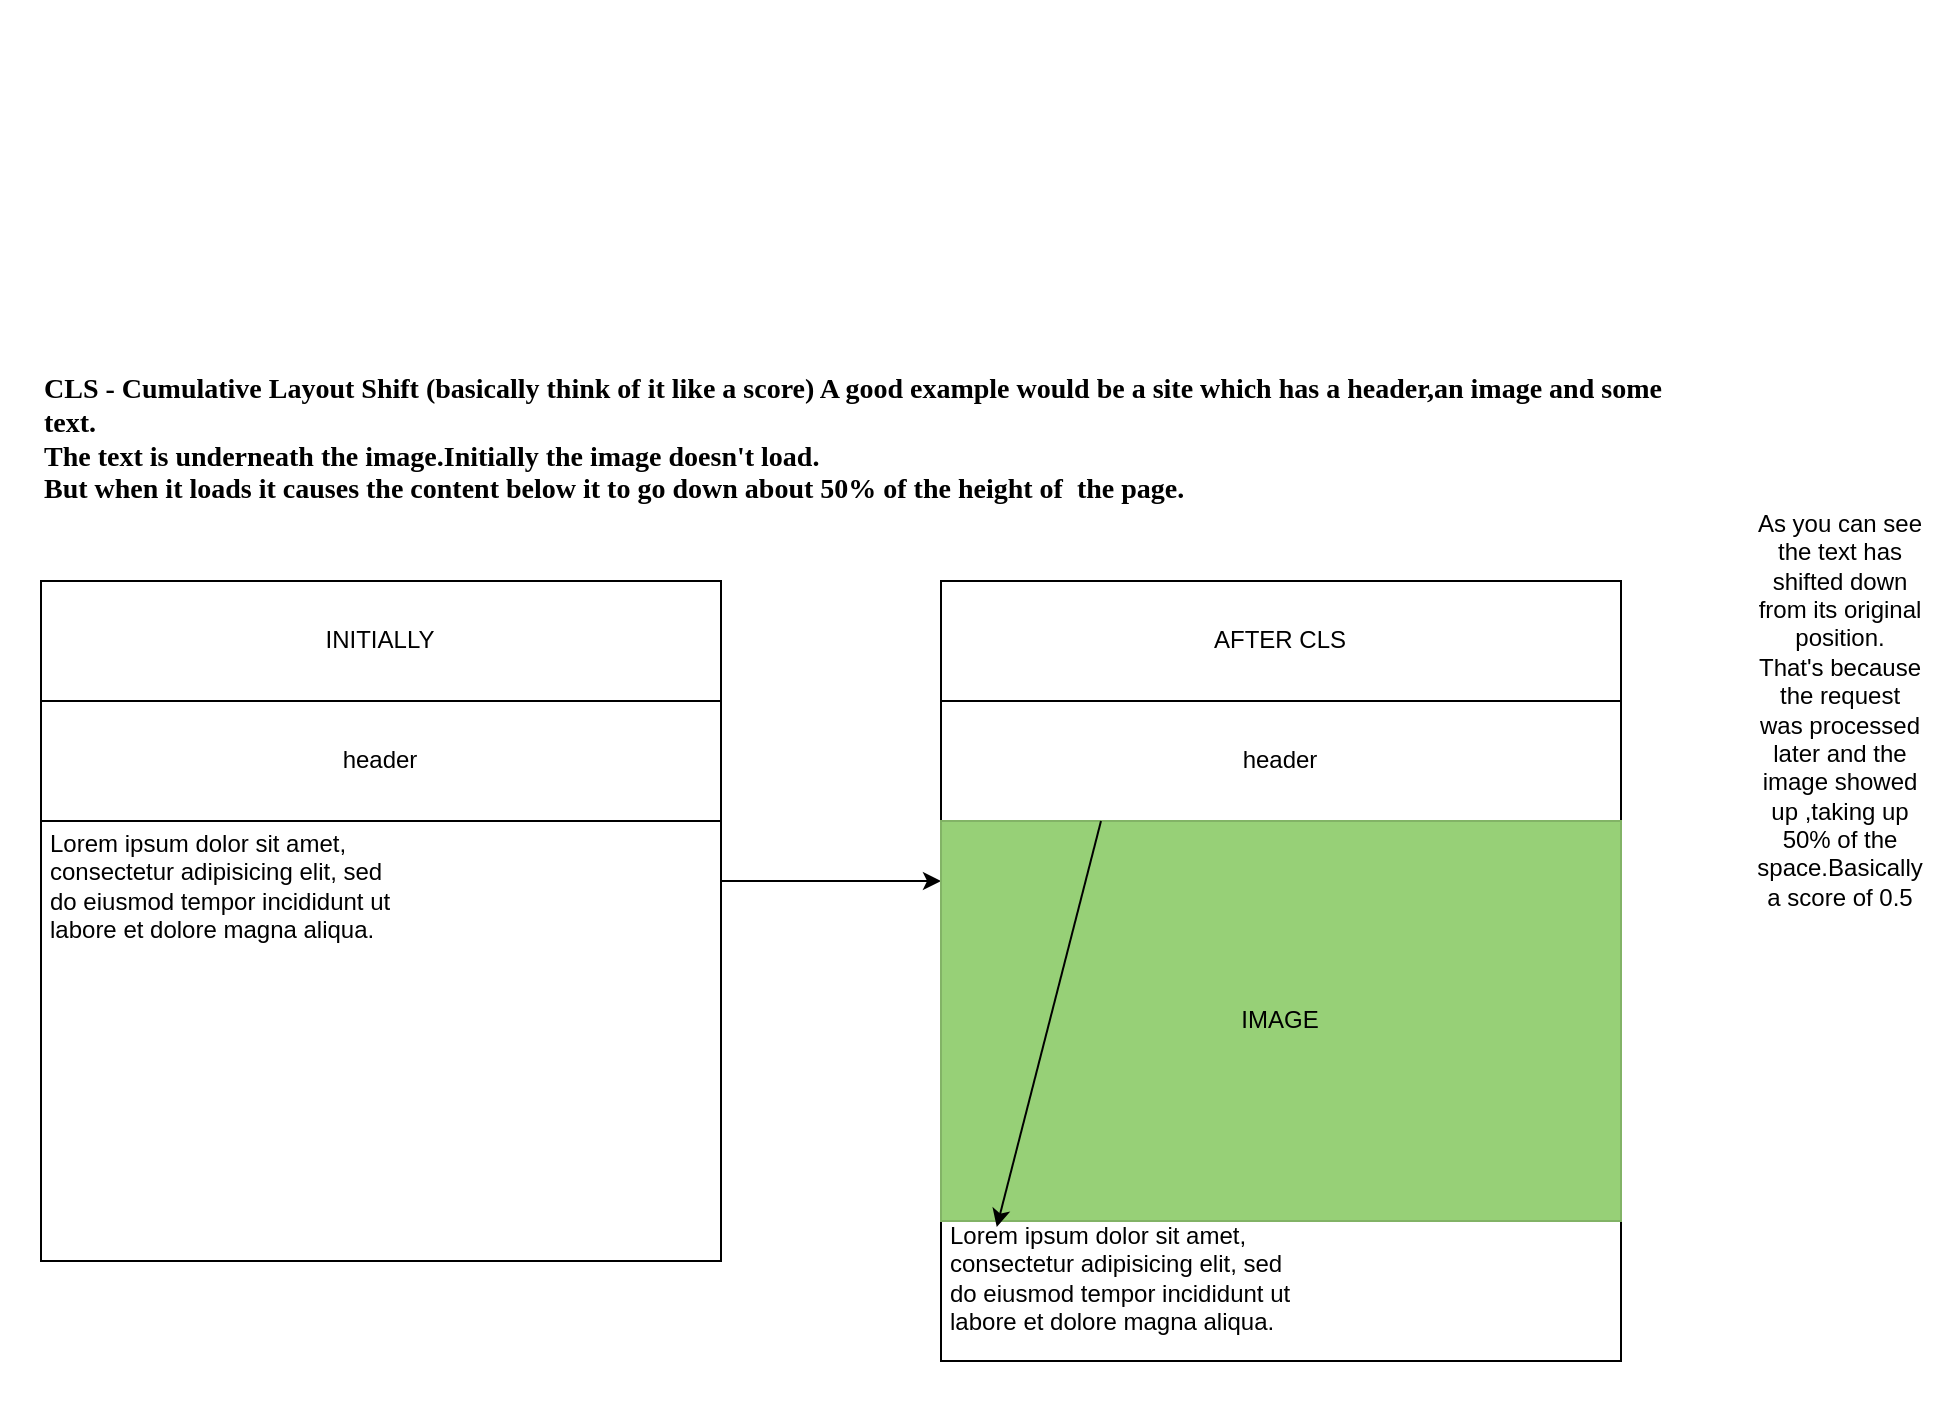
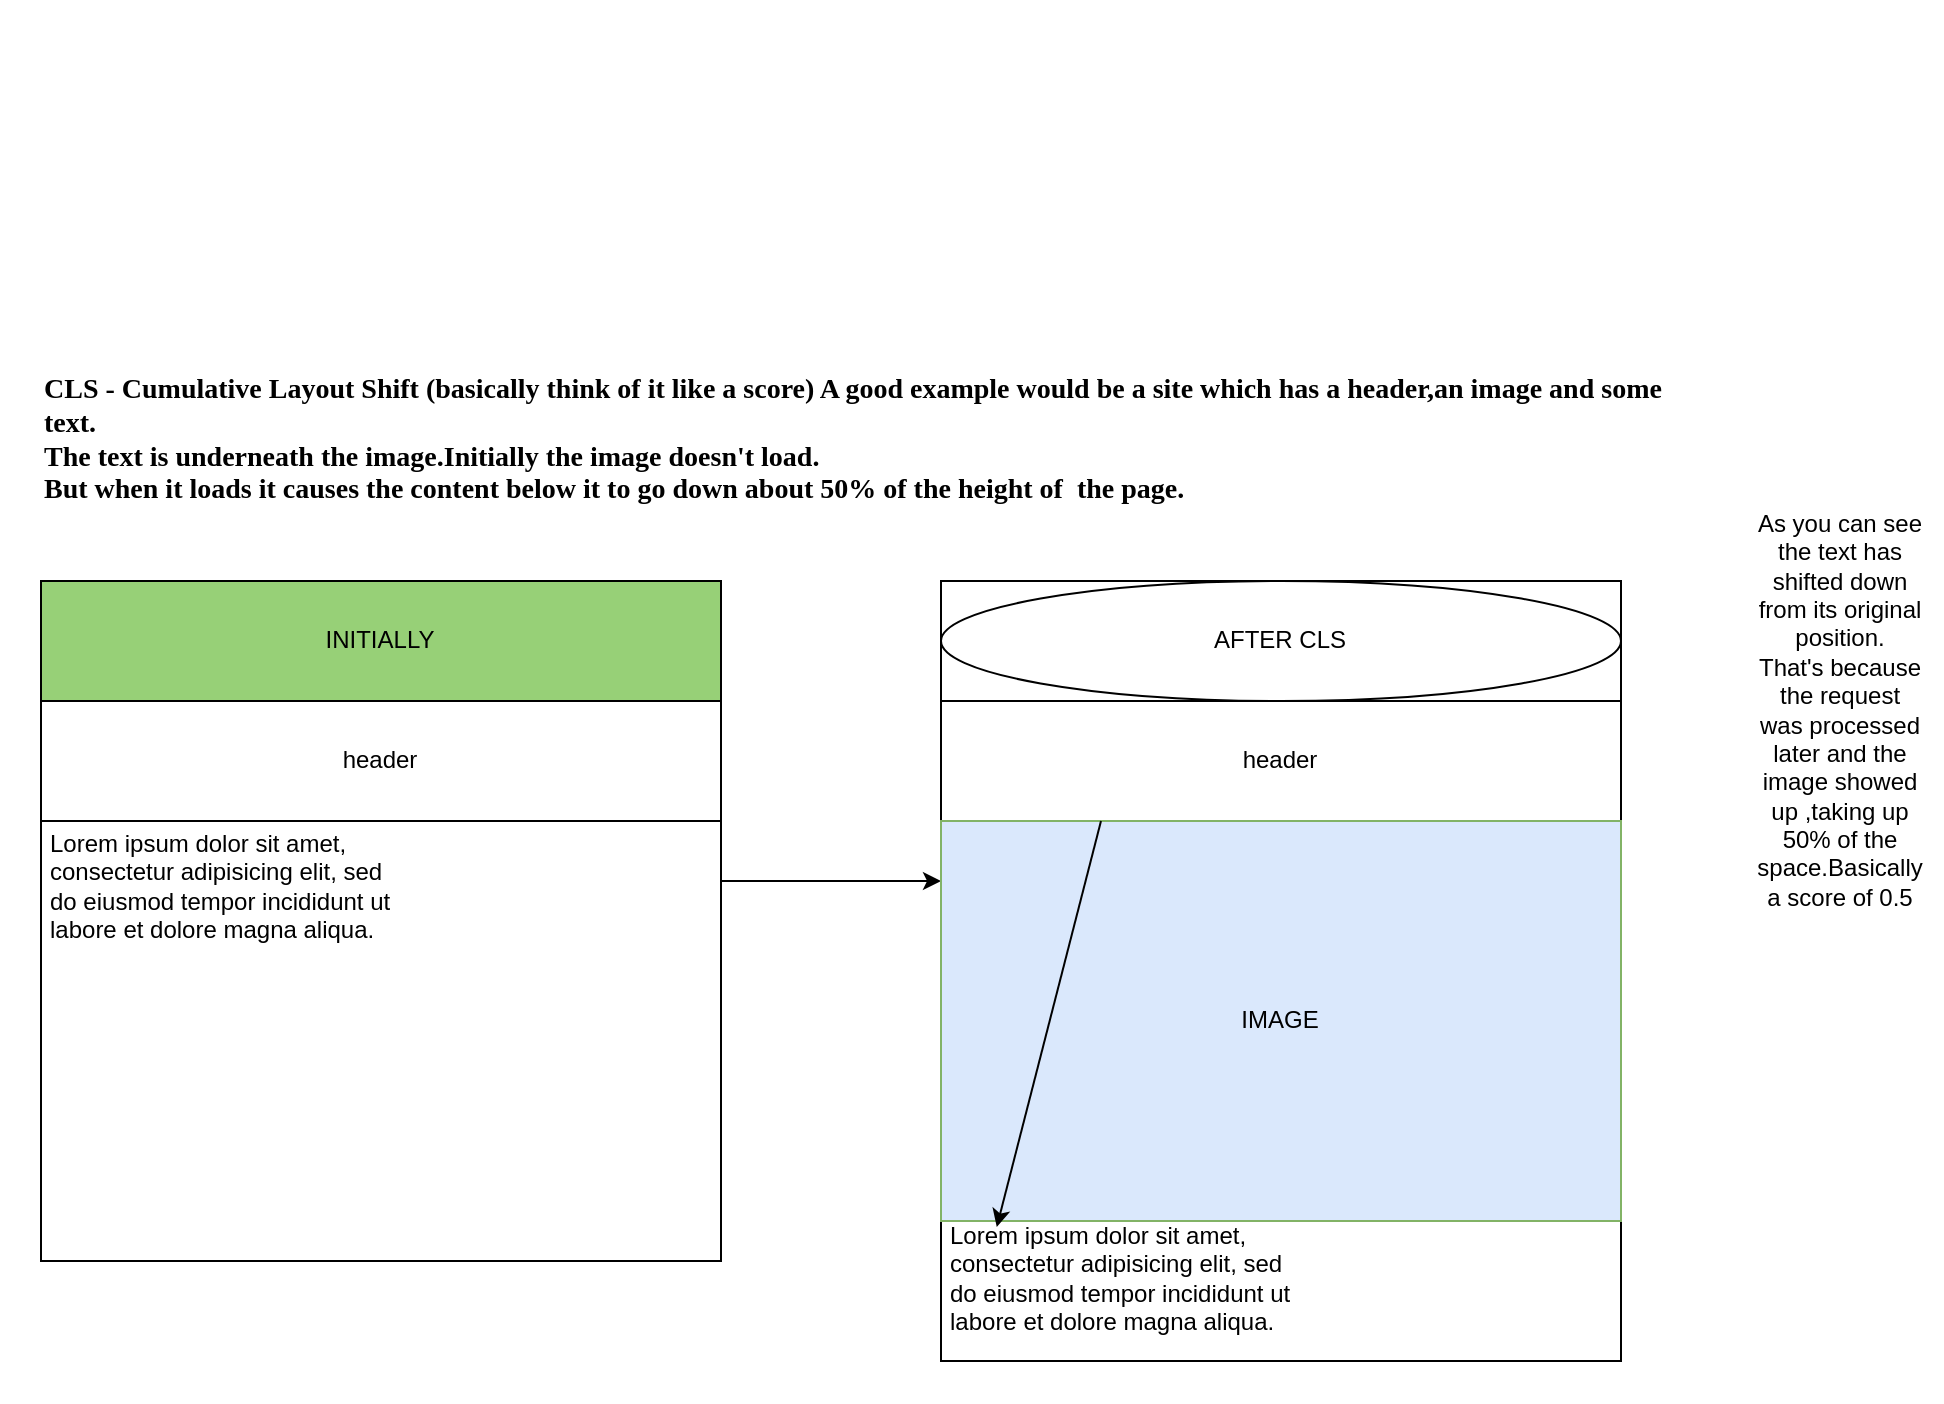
- <mxCell id="6" value="INITIALLY" style="rounded=0;whiteSpace=wrap;html=1;" vertex="1" parent="1"><mxGeometry x="20" y="290" width="340" height="60" as="geometry" /></mxCell>
+ <mxCell id="6" value="INITIALLY" style="rounded=0;whiteSpace=wrap;html=1;fillColor=#97d077;" vertex="1" parent="1"><mxGeometry x="20" y="290" width="340" height="60" as="geometry" /></mxCell>
- <mxCell id="7" value="AFTER CLS" style="rounded=0;whiteSpace=wrap;html=1;" vertex="1" parent="1"><mxGeometry x="470" y="290" width="340" height="60" as="geometry" /></mxCell>
+ <mxCell id="7" value="AFTER CLS" style="ellipse;whiteSpace=wrap;html=1;" vertex="1" parent="1"><mxGeometry x="470" y="290" width="340" height="60" as="geometry" /></mxCell>
- <mxCell id="12" value="IMAGE" style="rounded=0;whiteSpace=wrap;html=1;fillColor=#97D077;strokeColor=#82b366;" vertex="1" parent="1"><mxGeometry x="470" y="410" width="340" height="200" as="geometry" /></mxCell>
+ <mxCell id="12" value="IMAGE" style="rounded=0;whiteSpace=wrap;html=1;fillColor=#dae8fc;strokeColor=#82b366;" vertex="1" parent="1"><mxGeometry x="470" y="410" width="340" height="200" as="geometry" /></mxCell>
